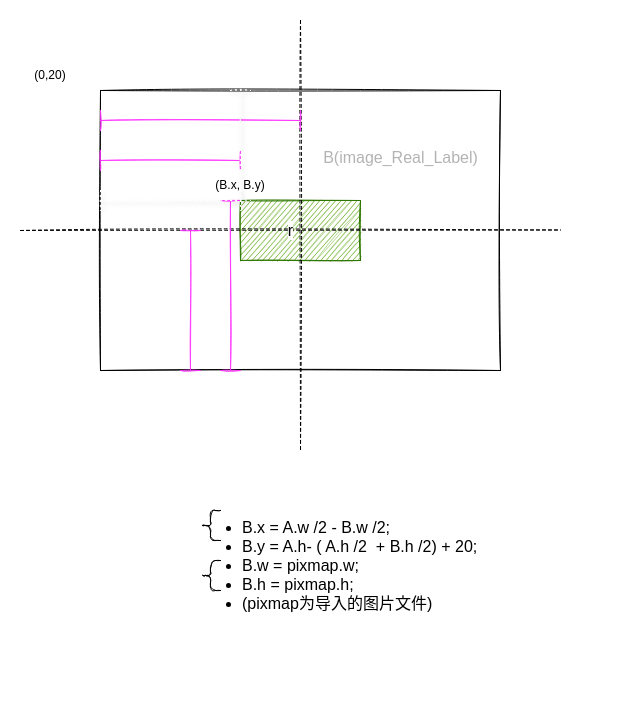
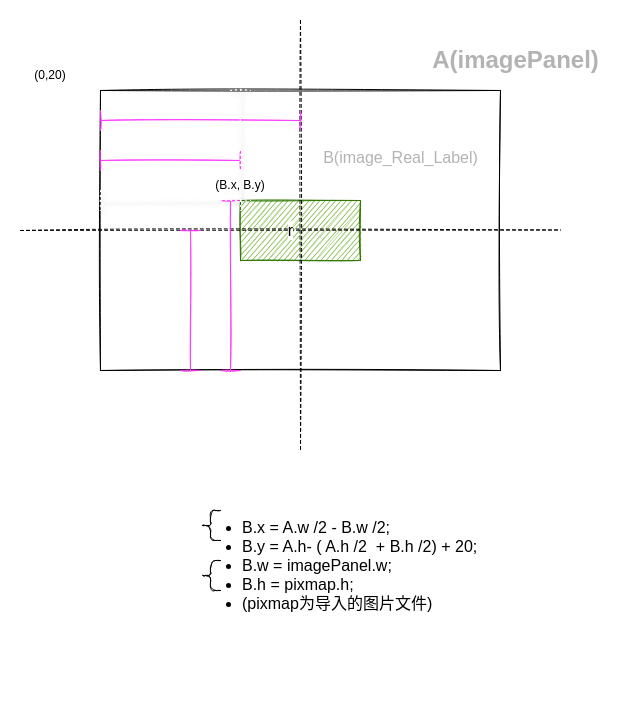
+ <mxCell id="4" value="A(imagePanel)" style="text;strokeColor=none;fillColor=none;html=1;fontSize=24;fontStyle=1;verticalAlign=middle;align=center;sketch=1;rounded=0;fontColor=#B3B3B3;" parent="1" vertex="1"><mxGeometry x="420" y="40" width="190" height="40" as="geometry" /></mxCell>
- <mxCell id="10" value="&lt;ul&gt;&lt;li&gt;B.x = A.w /2 - B.w /2;&lt;/li&gt;&lt;li&gt;B.y = A.h- ( A.h /2&amp;nbsp; + B.h /2) + 20;&lt;/li&gt;&lt;li&gt;B.w = pixmap.w;&lt;/li&gt;&lt;li&gt;B.h = pixmap.h;&lt;/li&gt;&lt;li&gt;(pixmap为导入的图片文件)&amp;nbsp;&lt;/li&gt;&lt;/ul&gt;" style="text;strokeColor=none;fillColor=none;html=1;whiteSpace=wrap;verticalAlign=middle;overflow=hidden;fontSize=16;sketch=1;rounded=0;" parent="1" vertex="1"><mxGeometry x="200" y="440" width="290" height="250" as="geometry" /></mxCell>
+ <mxCell id="10" value="&lt;ul&gt;&lt;li&gt;B.x = A.w /2 - B.w /2;&lt;/li&gt;&lt;li&gt;B.y = A.h- ( A.h /2&amp;nbsp; + B.h /2) + 20;&lt;/li&gt;&lt;li&gt;B.w = imagePanel.w;&lt;/li&gt;&lt;li&gt;B.h = pixmap.h;&lt;/li&gt;&lt;li&gt;(pixmap为导入的图片文件)&amp;nbsp;&lt;/li&gt;&lt;/ul&gt;" style="text;strokeColor=none;fillColor=none;html=1;whiteSpace=wrap;verticalAlign=middle;overflow=hidden;fontSize=16;sketch=1;rounded=0;" parent="1" vertex="1"><mxGeometry x="200" y="440" width="290" height="250" as="geometry" /></mxCell>
